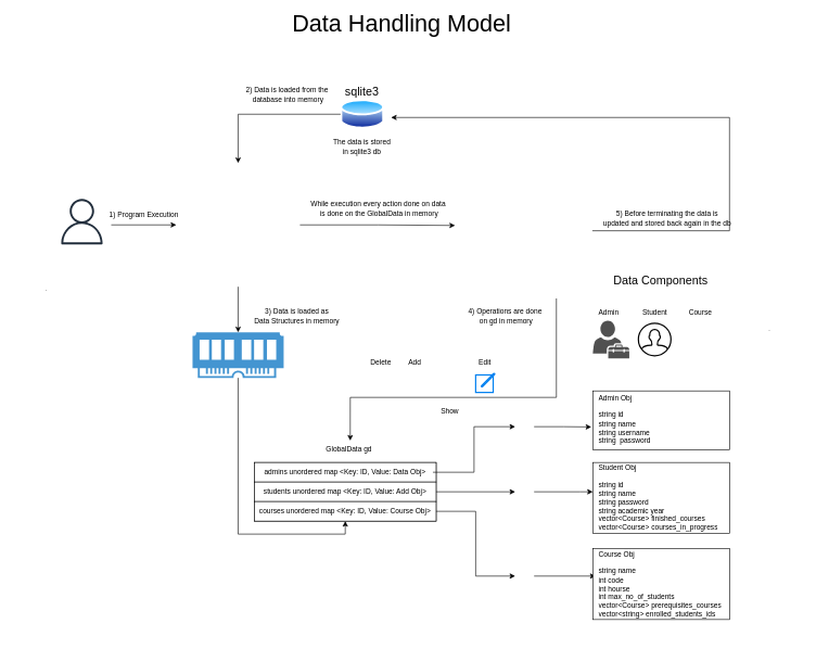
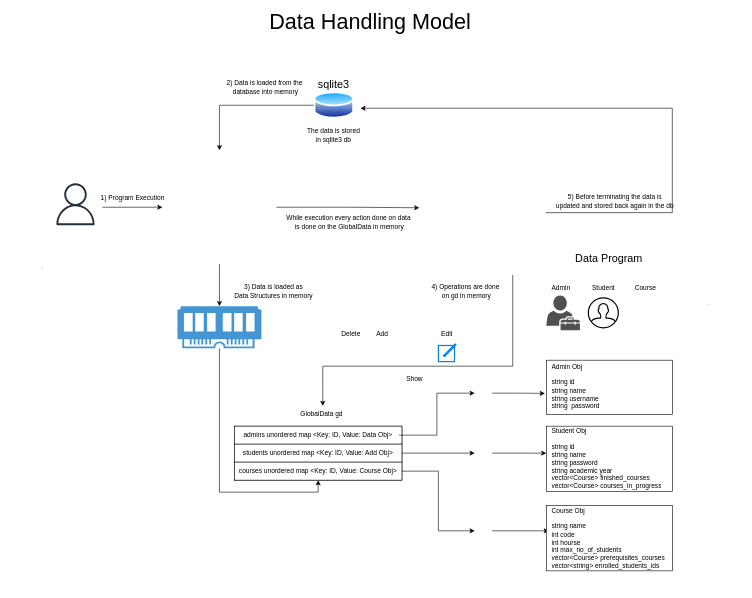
- <mxCell id="49" value="&lt;div&gt;While execution every action done on data&lt;/div&gt;&lt;div&gt;&amp;nbsp;is done on the GlobalData in memory&lt;/div&gt;" style="text;html=1;align=center;verticalAlign=middle;resizable=0;points=[];autosize=1;strokeColor=none;fillColor=none;fontSize=11;" vertex="1" parent="1"><mxGeometry x="470" y="305" width="220" height="30" as="geometry" /></mxCell>
+ <mxCell id="49" value="&lt;div&gt;While execution every action done on data&lt;/div&gt;&lt;div&gt;&amp;nbsp;is done on the GlobalData in memory&lt;/div&gt;" style="text;html=1;align=center;verticalAlign=middle;resizable=0;points=[];autosize=1;strokeColor=none;fillColor=none;fontSize=11;" vertex="1" parent="1"><mxGeometry x="470" y="355" width="220" height="30" as="geometry" /></mxCell>
- <mxCell id="68" value="&lt;font style=&quot;font-size: 18px&quot;&gt;Data Components&lt;/font&gt;" style="text;html=1;align=center;verticalAlign=middle;resizable=0;points=[];autosize=1;strokeColor=none;fillColor=none;fontSize=11;" vertex="1" parent="1"><mxGeometry x="934.24" y="420" width="160" height="20" as="geometry" /></mxCell>
+ <mxCell id="68" value="&lt;font style=&quot;font-size: 18px&quot;&gt;Data Program&lt;/font&gt;" style="text;html=1;align=center;verticalAlign=middle;resizable=0;points=[];autosize=1;strokeColor=none;fillColor=none;fontSize=11;" vertex="1" parent="1"><mxGeometry x="934.24" y="420" width="160" height="20" as="geometry" /></mxCell>
